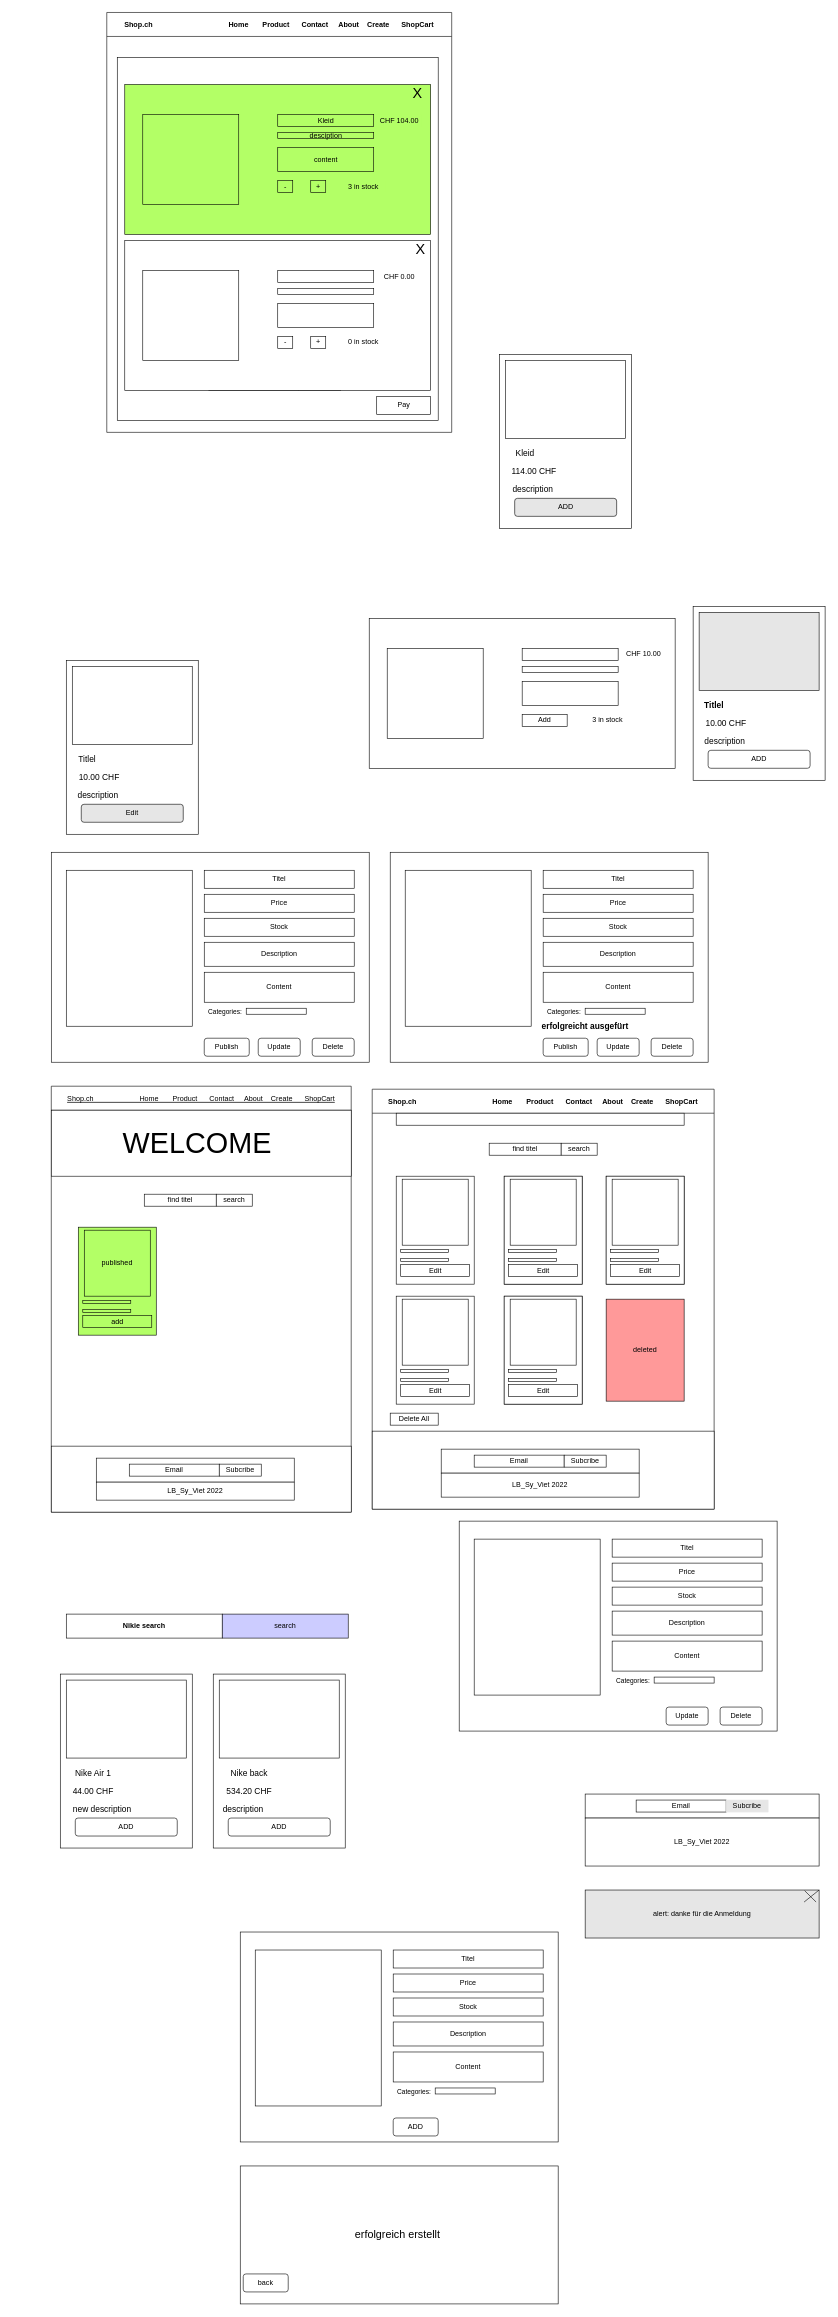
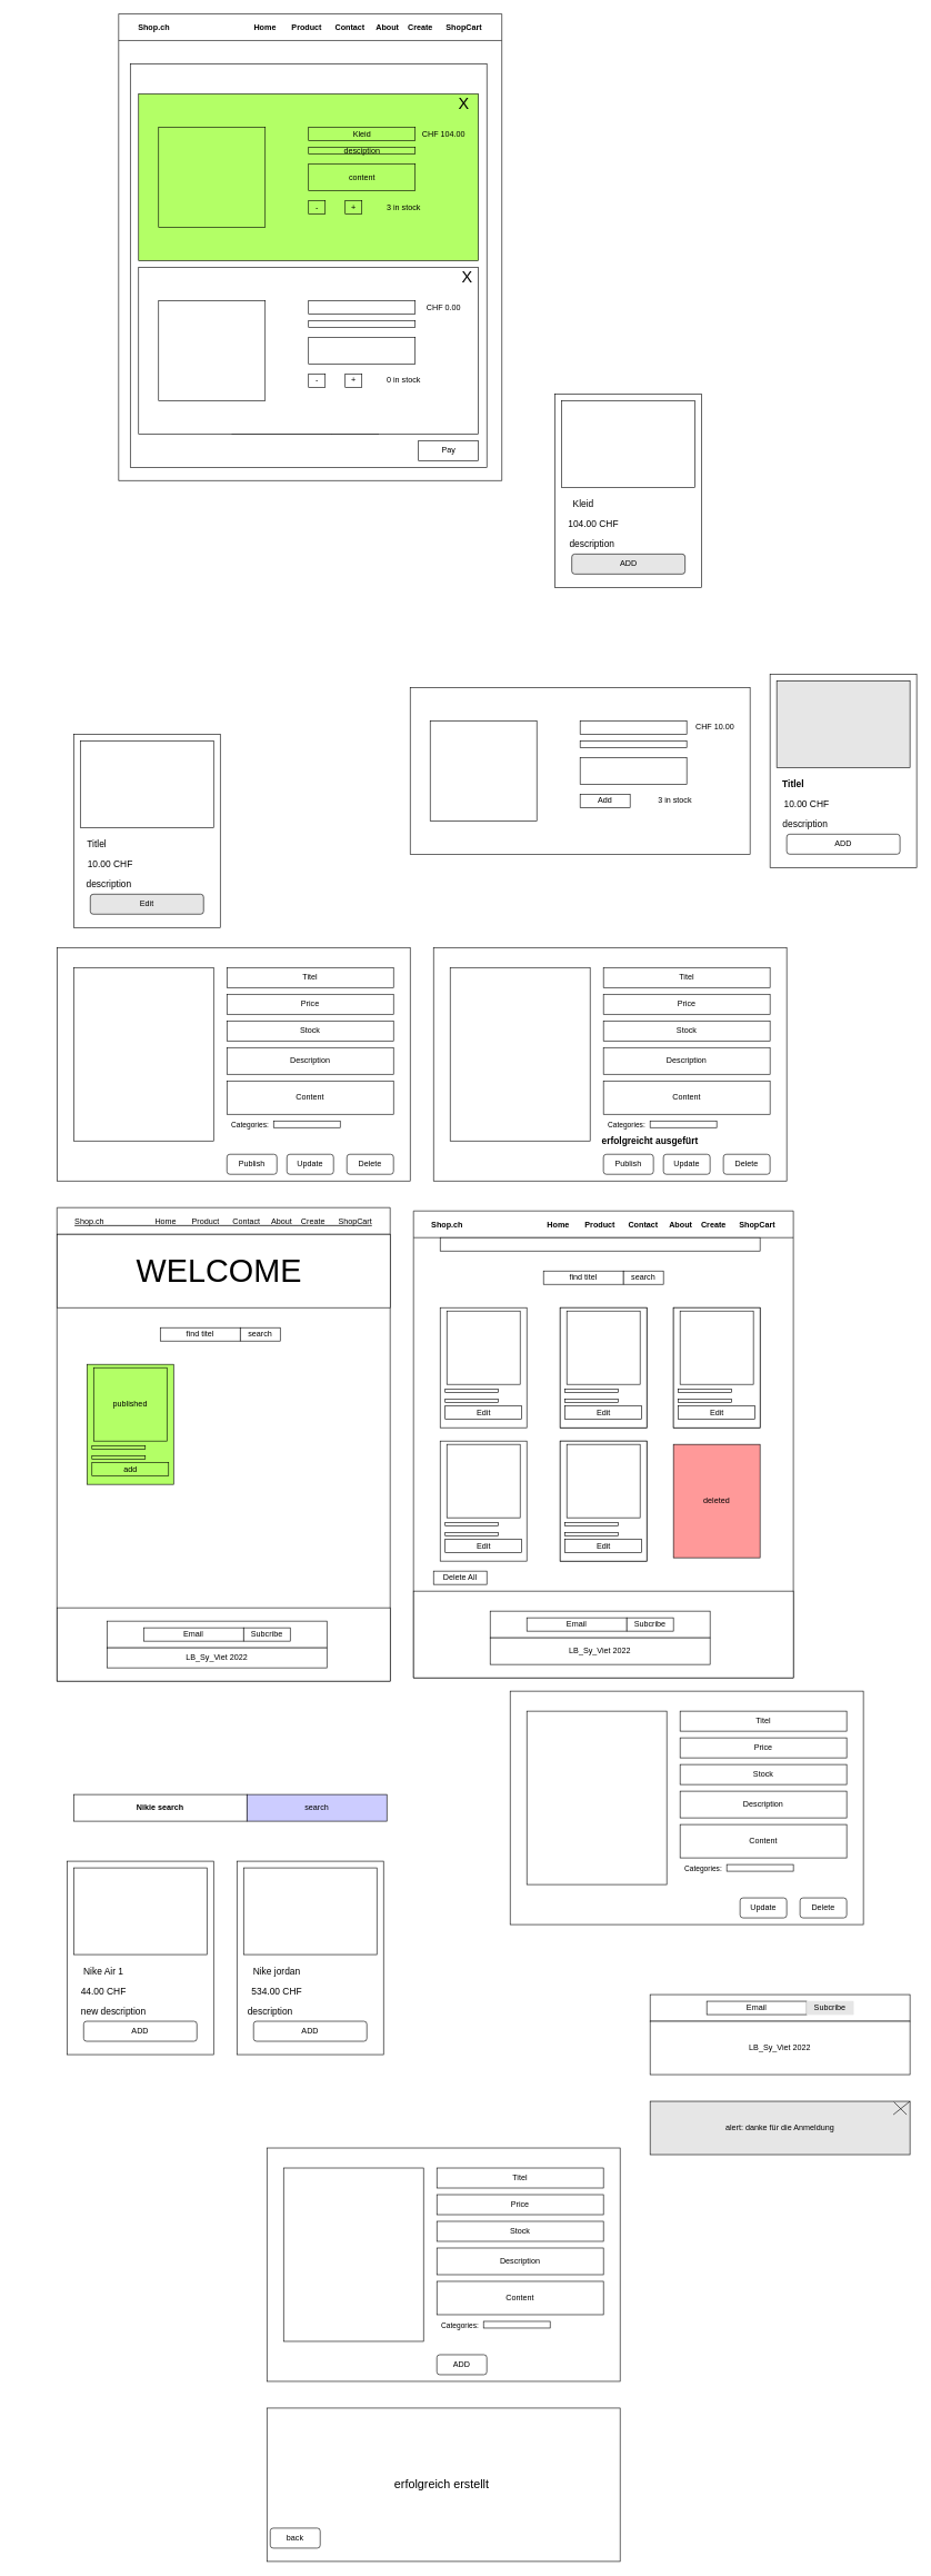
- <mxCell id="173" value="114.00 CHF" style="text;html=1;strokeColor=none;fillColor=none;align=center;verticalAlign=middle;whiteSpace=wrap;rounded=0;fontSize=14;fontStyle=0" vertex="1" parent="1"><mxGeometry x="765" y="770" width="250" height="30" as="geometry" /></mxCell>
+ <mxCell id="173" value="104.00 CHF" style="text;html=1;strokeColor=none;fillColor=none;align=center;verticalAlign=middle;whiteSpace=wrap;rounded=0;fontSize=14;fontStyle=0" vertex="1" parent="1"><mxGeometry x="765" y="770" width="250" height="30" as="geometry" /></mxCell>
- <mxCell id="108" value="Nike back" style="text;html=1;strokeColor=none;fillColor=none;align=center;verticalAlign=middle;whiteSpace=wrap;rounded=0;fontSize=14;fontStyle=0" vertex="1" parent="1"><mxGeometry x="290" y="2940" width="250" height="30" as="geometry" /></mxCell>
+ <mxCell id="108" value="Nike jordan" style="text;html=1;strokeColor=none;fillColor=none;align=center;verticalAlign=middle;whiteSpace=wrap;rounded=0;fontSize=14;fontStyle=0" vertex="1" parent="1"><mxGeometry x="290" y="2940" width="250" height="30" as="geometry" /></mxCell>
- <mxCell id="110" value="534.20 CHF" style="text;html=1;strokeColor=none;fillColor=none;align=center;verticalAlign=middle;whiteSpace=wrap;rounded=0;fontSize=14;fontStyle=0" vertex="1" parent="1"><mxGeometry x="290" y="2970" width="250" height="30" as="geometry" /></mxCell>
+ <mxCell id="110" value="534.00 CHF" style="text;html=1;strokeColor=none;fillColor=none;align=center;verticalAlign=middle;whiteSpace=wrap;rounded=0;fontSize=14;fontStyle=0" vertex="1" parent="1"><mxGeometry x="290" y="2970" width="250" height="30" as="geometry" /></mxCell>
